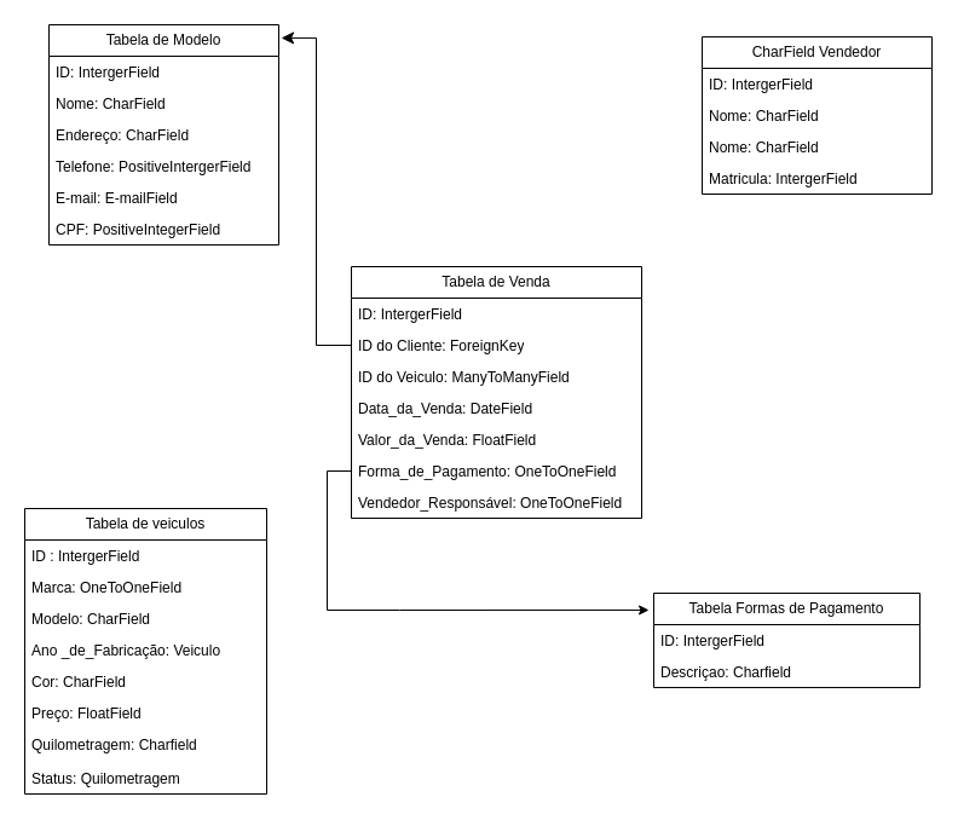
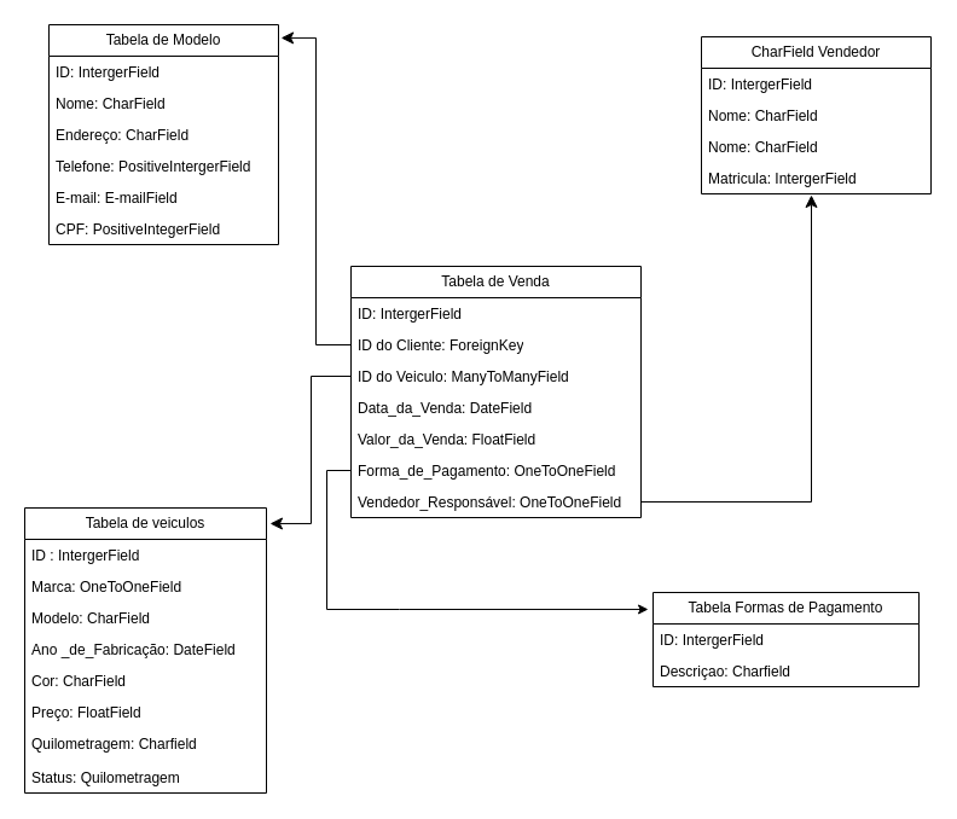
+ <mxCell id="33" value="" style="edgeStyle=elbowEdgeStyle;elbow=vertical;endArrow=classic;html=1;curved=0;rounded=0;endSize=8;startSize=8;exitX=1;exitY=0.5;exitDx=0;exitDy=0;entryX=0.479;entryY=1.038;entryDx=0;entryDy=0;entryPerimeter=0;" edge="1" parent="1" source="25" target="30"><mxGeometry width="50" height="50" relative="1" as="geometry"><mxPoint x="540" y="410" as="sourcePoint" /><mxPoint x="570" y="90" as="targetPoint" /><Array as="points"><mxPoint x="580" y="415" /></Array></mxGeometry></mxCell>
+ <mxCell id="31" value="" style="edgeStyle=elbowEdgeStyle;elbow=horizontal;endArrow=classic;html=1;curved=0;rounded=0;endSize=8;startSize=8;exitX=0;exitY=0.5;exitDx=0;exitDy=0;entryX=1.015;entryY=0.055;entryDx=0;entryDy=0;entryPerimeter=0;" edge="1" parent="1" source="21" target="2"><mxGeometry width="50" height="50" relative="1" as="geometry"><mxPoint x="220" y="490" as="sourcePoint" /><mxPoint x="240" y="350" as="targetPoint" /></mxGeometry></mxCell>
- <mxCell id="6" value="Ano _de_Fabricação: Veiculo" style="text;strokeColor=none;fillColor=none;align=left;verticalAlign=top;spacingLeft=4;spacingRight=4;overflow=hidden;rotatable=0;points=[[0,0.5],[1,0.5]];portConstraint=eastwest;whiteSpace=wrap;html=1;" vertex="1" parent="2"><mxGeometry y="104" width="200" height="26" as="geometry" /></mxCell>
+ <mxCell id="6" value="Ano _de_Fabricação: DateField" style="text;strokeColor=none;fillColor=none;align=left;verticalAlign=top;spacingLeft=4;spacingRight=4;overflow=hidden;rotatable=0;points=[[0,0.5],[1,0.5]];portConstraint=eastwest;whiteSpace=wrap;html=1;" vertex="1" parent="2"><mxGeometry y="104" width="200" height="26" as="geometry" /></mxCell>
